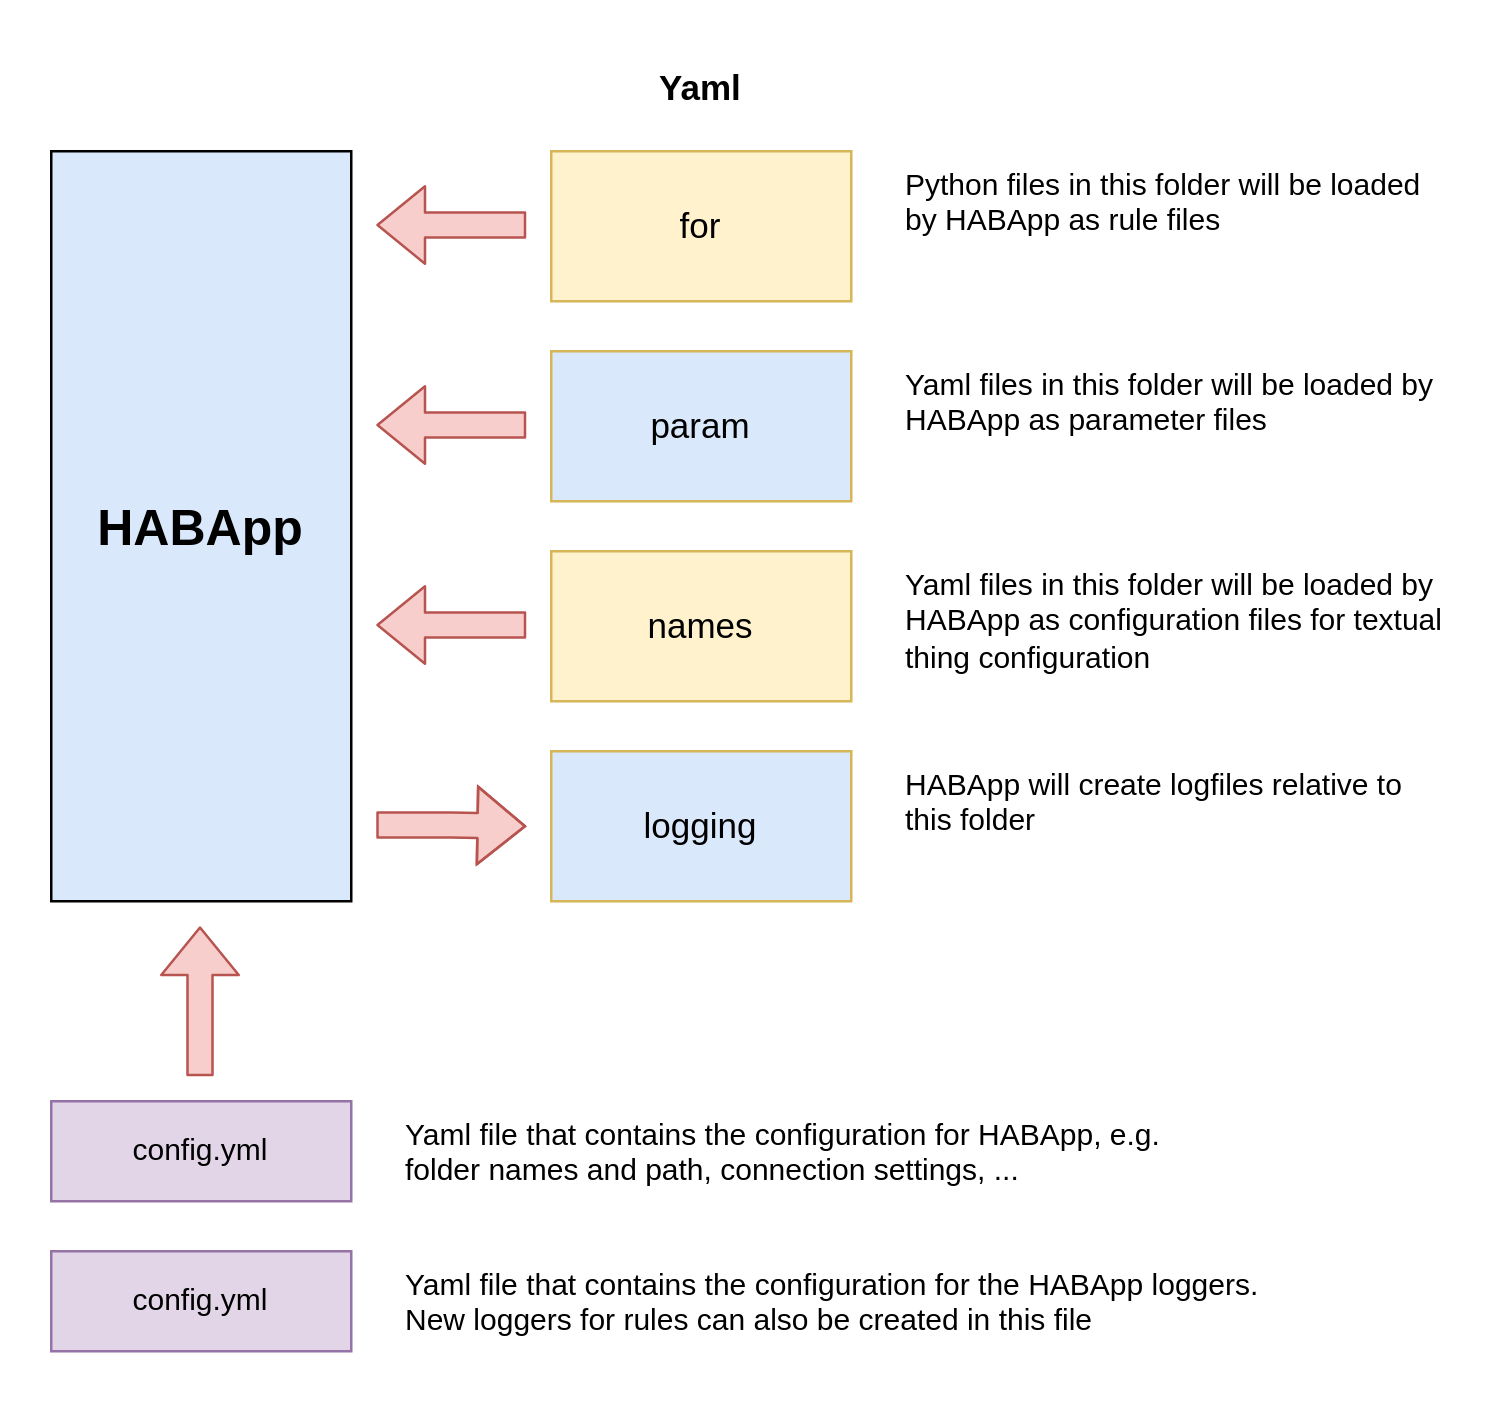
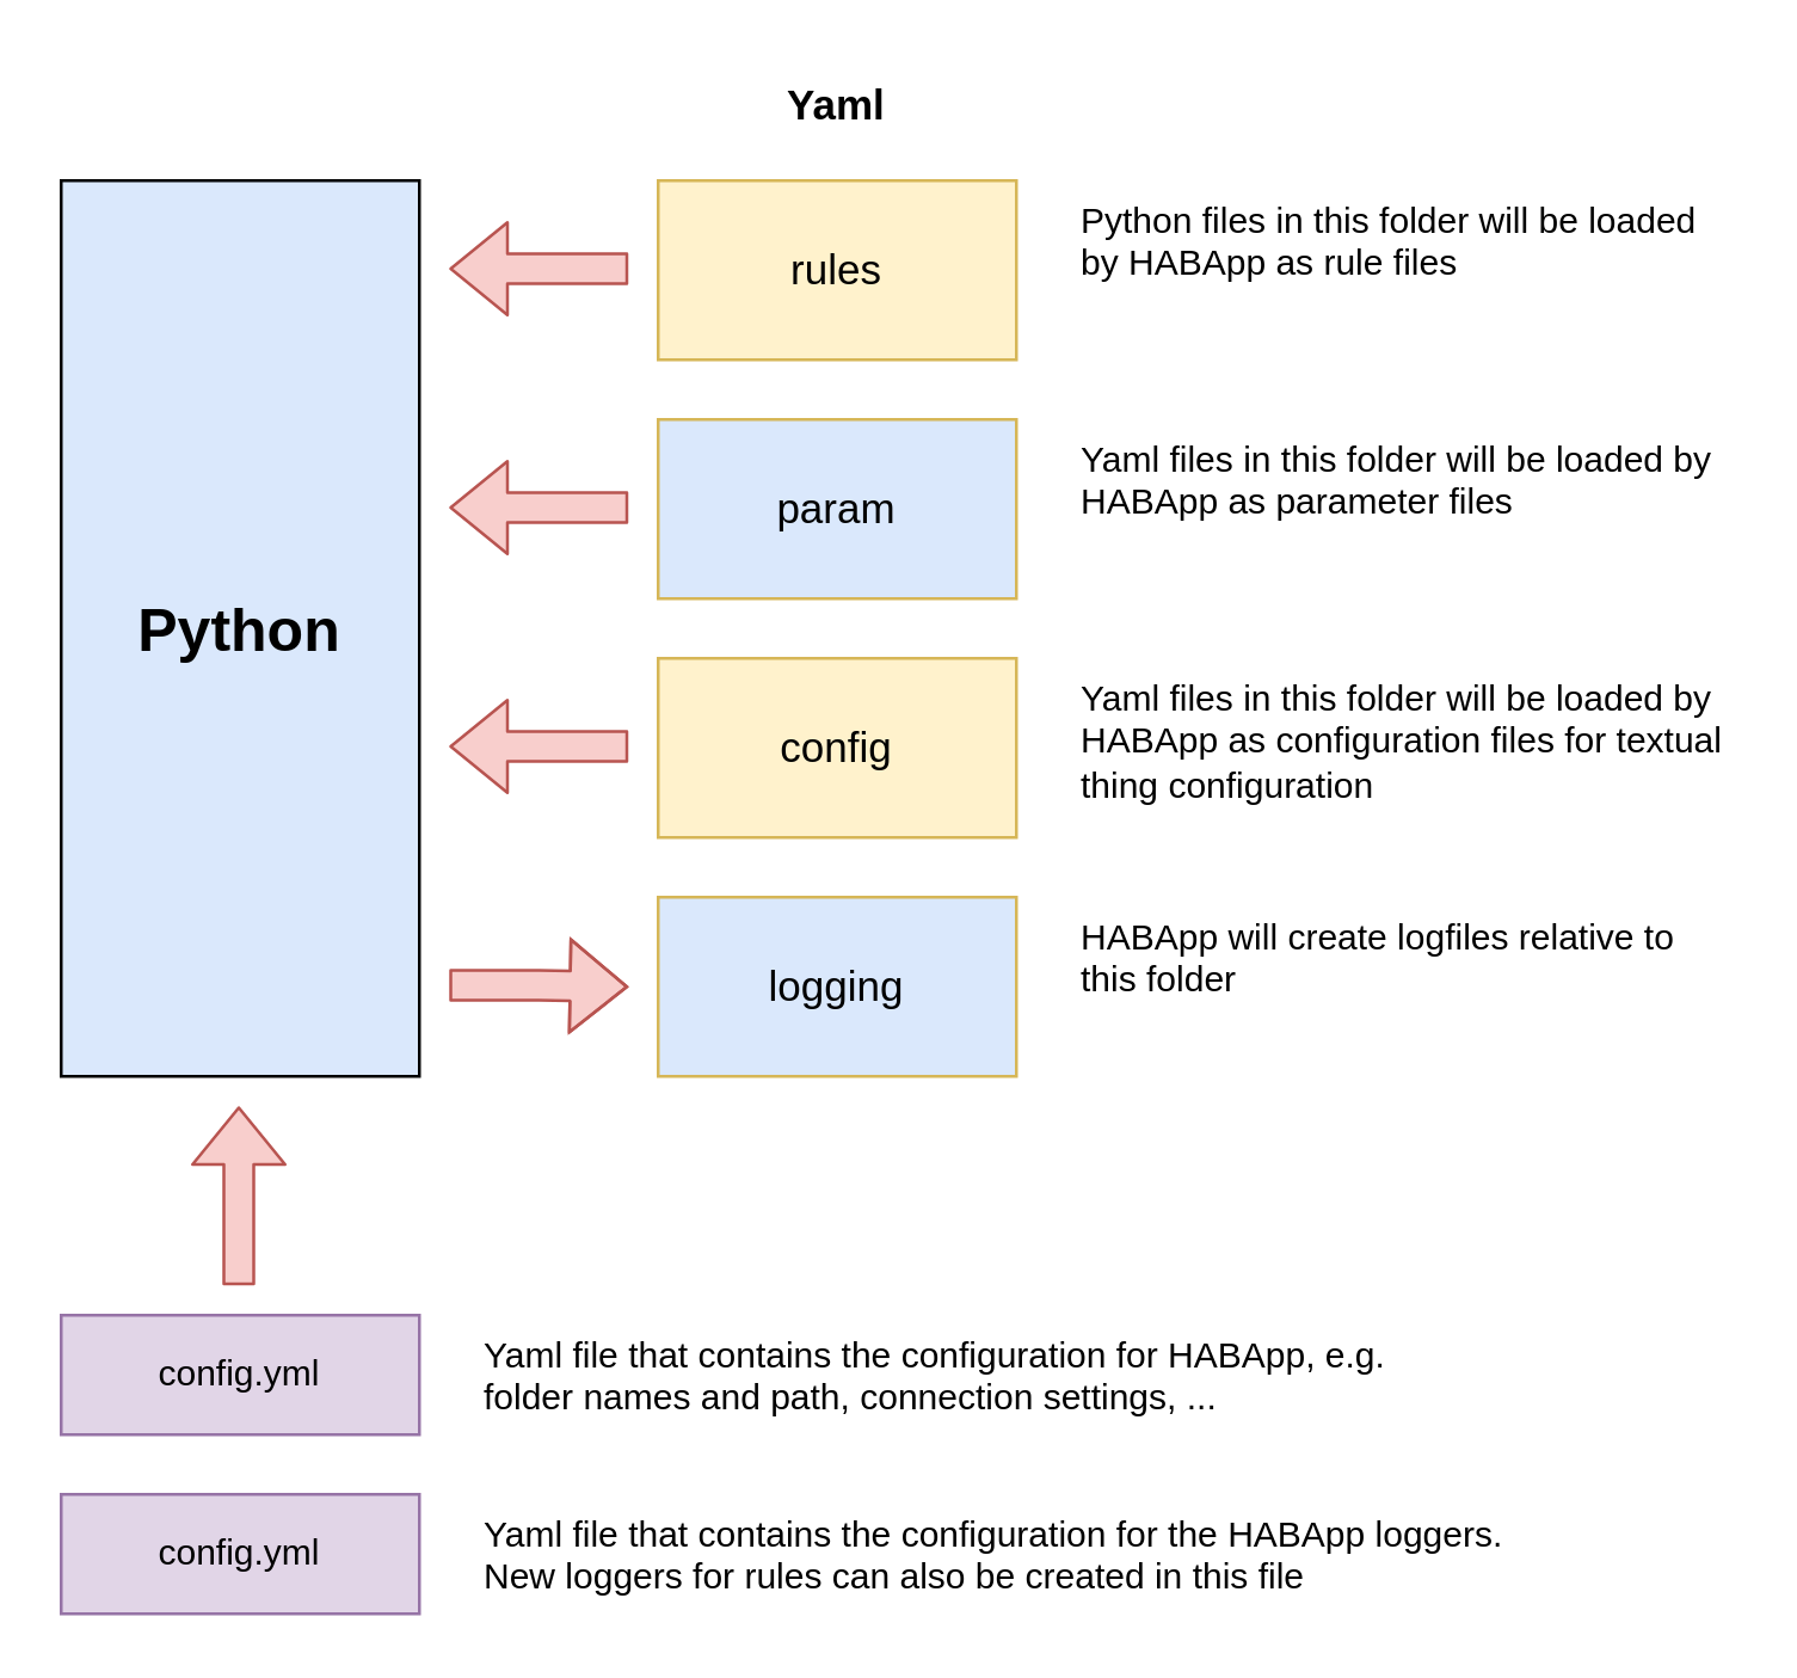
- <mxCell id="3" value="for" style="rounded=0;whiteSpace=wrap;html=1;fillColor=#fff2cc;strokeColor=#d6b656;fontSize=14;" parent="1" vertex="1"><mxGeometry x="220" y="60" width="120" height="60" as="geometry" /></mxCell>
+ <mxCell id="3" value="rules" style="rounded=0;whiteSpace=wrap;html=1;fillColor=#fff2cc;strokeColor=#d6b656;fontSize=14;" parent="1" vertex="1"><mxGeometry x="220" y="60" width="120" height="60" as="geometry" /></mxCell>
- <mxCell id="2" value="HABApp" style="rounded=0;whiteSpace=wrap;html=1;fillColor=#dae8fc;fontSize=20;horizontal=1;fontStyle=1" parent="1" vertex="1"><mxGeometry x="20" y="60" width="120" height="300" as="geometry" /></mxCell>
+ <mxCell id="2" value="Python" style="rounded=0;whiteSpace=wrap;html=1;fillColor=#dae8fc;fontSize=20;horizontal=1;fontStyle=1" parent="1" vertex="1"><mxGeometry x="20" y="60" width="120" height="300" as="geometry" /></mxCell>
- <mxCell id="5" value="names" style="rounded=0;whiteSpace=wrap;html=1;fillColor=#fff2cc;strokeColor=#d6b656;fontSize=14;" parent="1" vertex="1"><mxGeometry x="220" y="220" width="120" height="60" as="geometry" /></mxCell>
+ <mxCell id="5" value="config" style="rounded=0;whiteSpace=wrap;html=1;fillColor=#fff2cc;strokeColor=#d6b656;fontSize=14;" parent="1" vertex="1"><mxGeometry x="220" y="220" width="120" height="60" as="geometry" /></mxCell>
